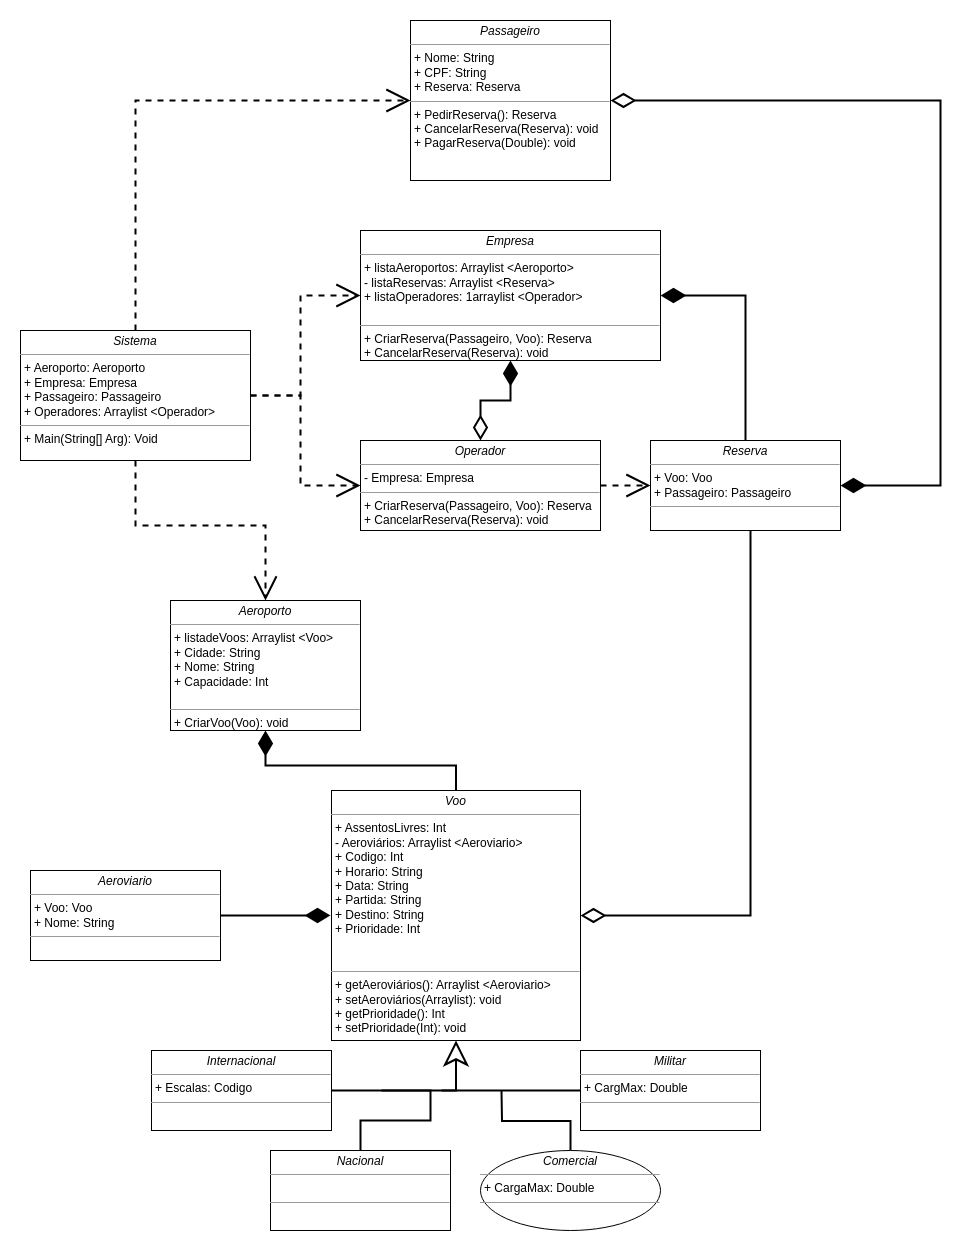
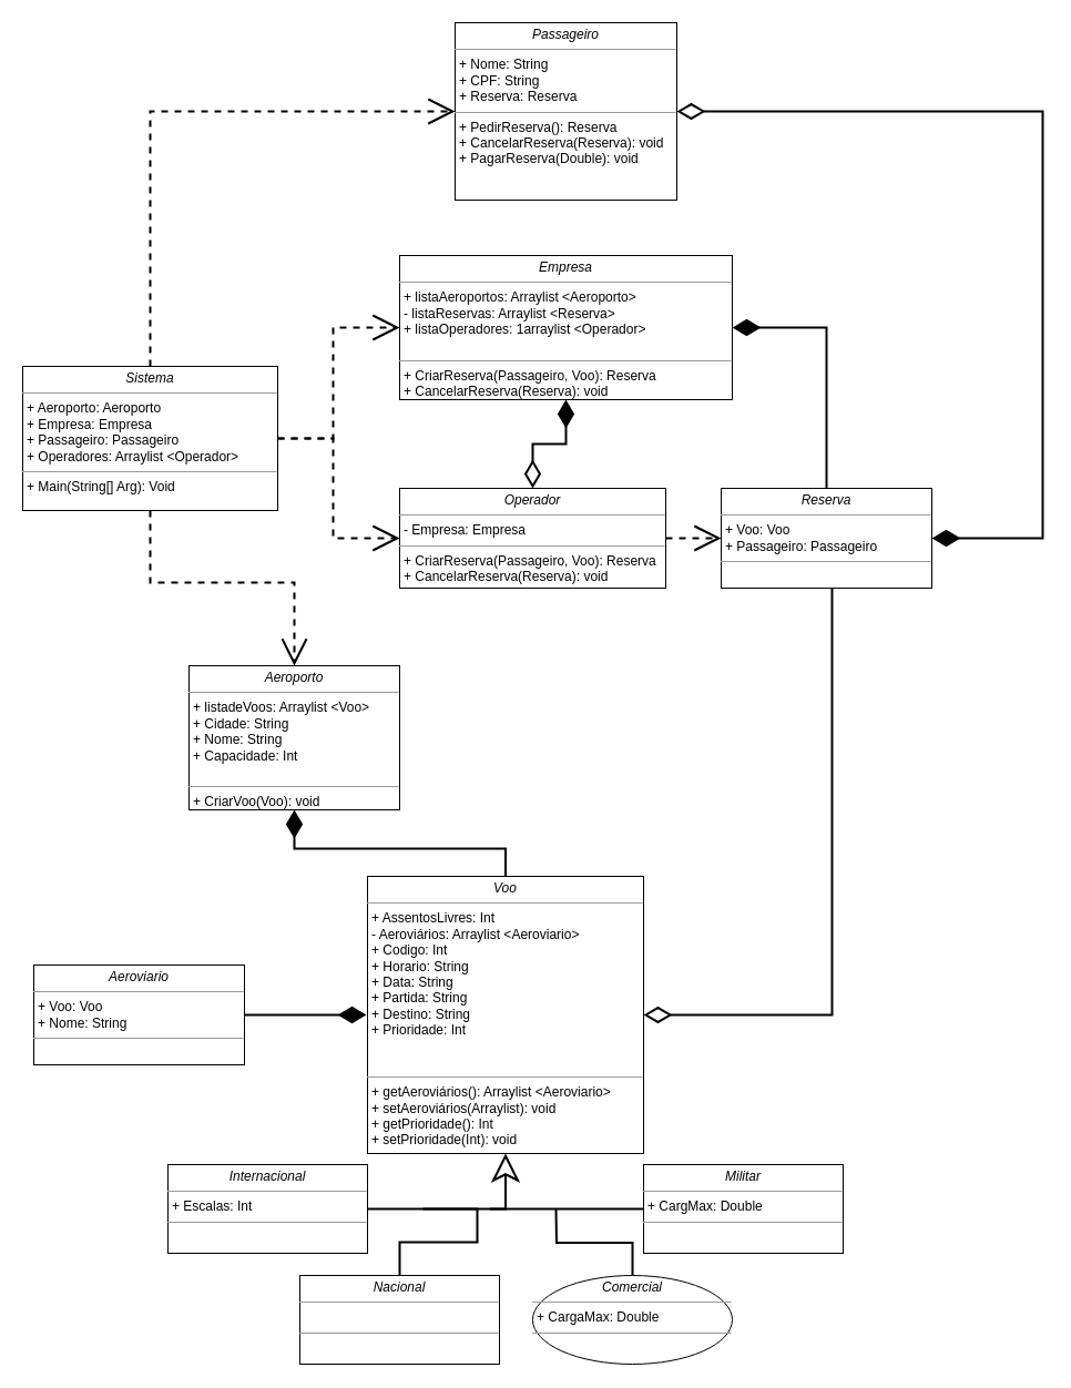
- <mxCell id="21" value="&lt;p style=&quot;margin: 0px ; margin-top: 4px ; text-align: center&quot;&gt;&lt;i&gt;Internacional&lt;/i&gt;&lt;/p&gt;&lt;hr size=&quot;1&quot;&gt;&lt;p style=&quot;margin: 0px ; margin-left: 4px&quot;&gt;+ Escalas: Codigo&lt;/p&gt;&lt;hr size=&quot;1&quot;&gt;&lt;p style=&quot;margin: 0px ; margin-left: 4px&quot;&gt;&lt;br&gt;&lt;/p&gt;&lt;p style=&quot;margin: 0px ; margin-left: 4px&quot;&gt;&lt;br&gt;&lt;/p&gt;" style="verticalAlign=top;align=left;overflow=fill;fontSize=12;fontFamily=Helvetica;html=1;rounded=0;shadow=0;comic=0;labelBackgroundColor=none;strokeWidth=1" vertex="1" parent="18"><mxGeometry x="121" y="260" width="180" height="80" as="geometry" /></mxCell>
+ <mxCell id="21" value="&lt;p style=&quot;margin: 0px ; margin-top: 4px ; text-align: center&quot;&gt;&lt;i&gt;Internacional&lt;/i&gt;&lt;/p&gt;&lt;hr size=&quot;1&quot;&gt;&lt;p style=&quot;margin: 0px ; margin-left: 4px&quot;&gt;+ Escalas: Int&lt;/p&gt;&lt;hr size=&quot;1&quot;&gt;&lt;p style=&quot;margin: 0px ; margin-left: 4px&quot;&gt;&lt;br&gt;&lt;/p&gt;&lt;p style=&quot;margin: 0px ; margin-left: 4px&quot;&gt;&lt;br&gt;&lt;/p&gt;" style="verticalAlign=top;align=left;overflow=fill;fontSize=12;fontFamily=Helvetica;html=1;rounded=0;shadow=0;comic=0;labelBackgroundColor=none;strokeWidth=1" vertex="1" parent="18"><mxGeometry x="121" y="260" width="180" height="80" as="geometry" /></mxCell>
